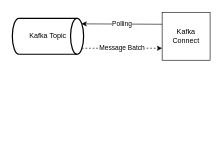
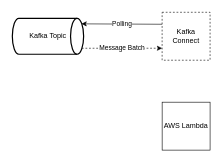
- <mxCell id="3" value="Kafka Connect" style="whiteSpace=wrap;html=1;aspect=fixed;" vertex="1" parent="1"><mxGeometry x="270" y="20" width="80" height="80" as="geometry" /></mxCell>
+ <mxCell id="3" value="Kafka Connect" style="whiteSpace=wrap;html=1;aspect=fixed;dashed=1;" vertex="1" parent="1"><mxGeometry x="270" y="20" width="80" height="80" as="geometry" /></mxCell>
+ <mxCell id="4" value="AWS Lambda" style="whiteSpace=wrap;html=1;aspect=fixed;" vertex="1" parent="1"><mxGeometry x="270" y="170" width="80" height="80" as="geometry" /></mxCell>
